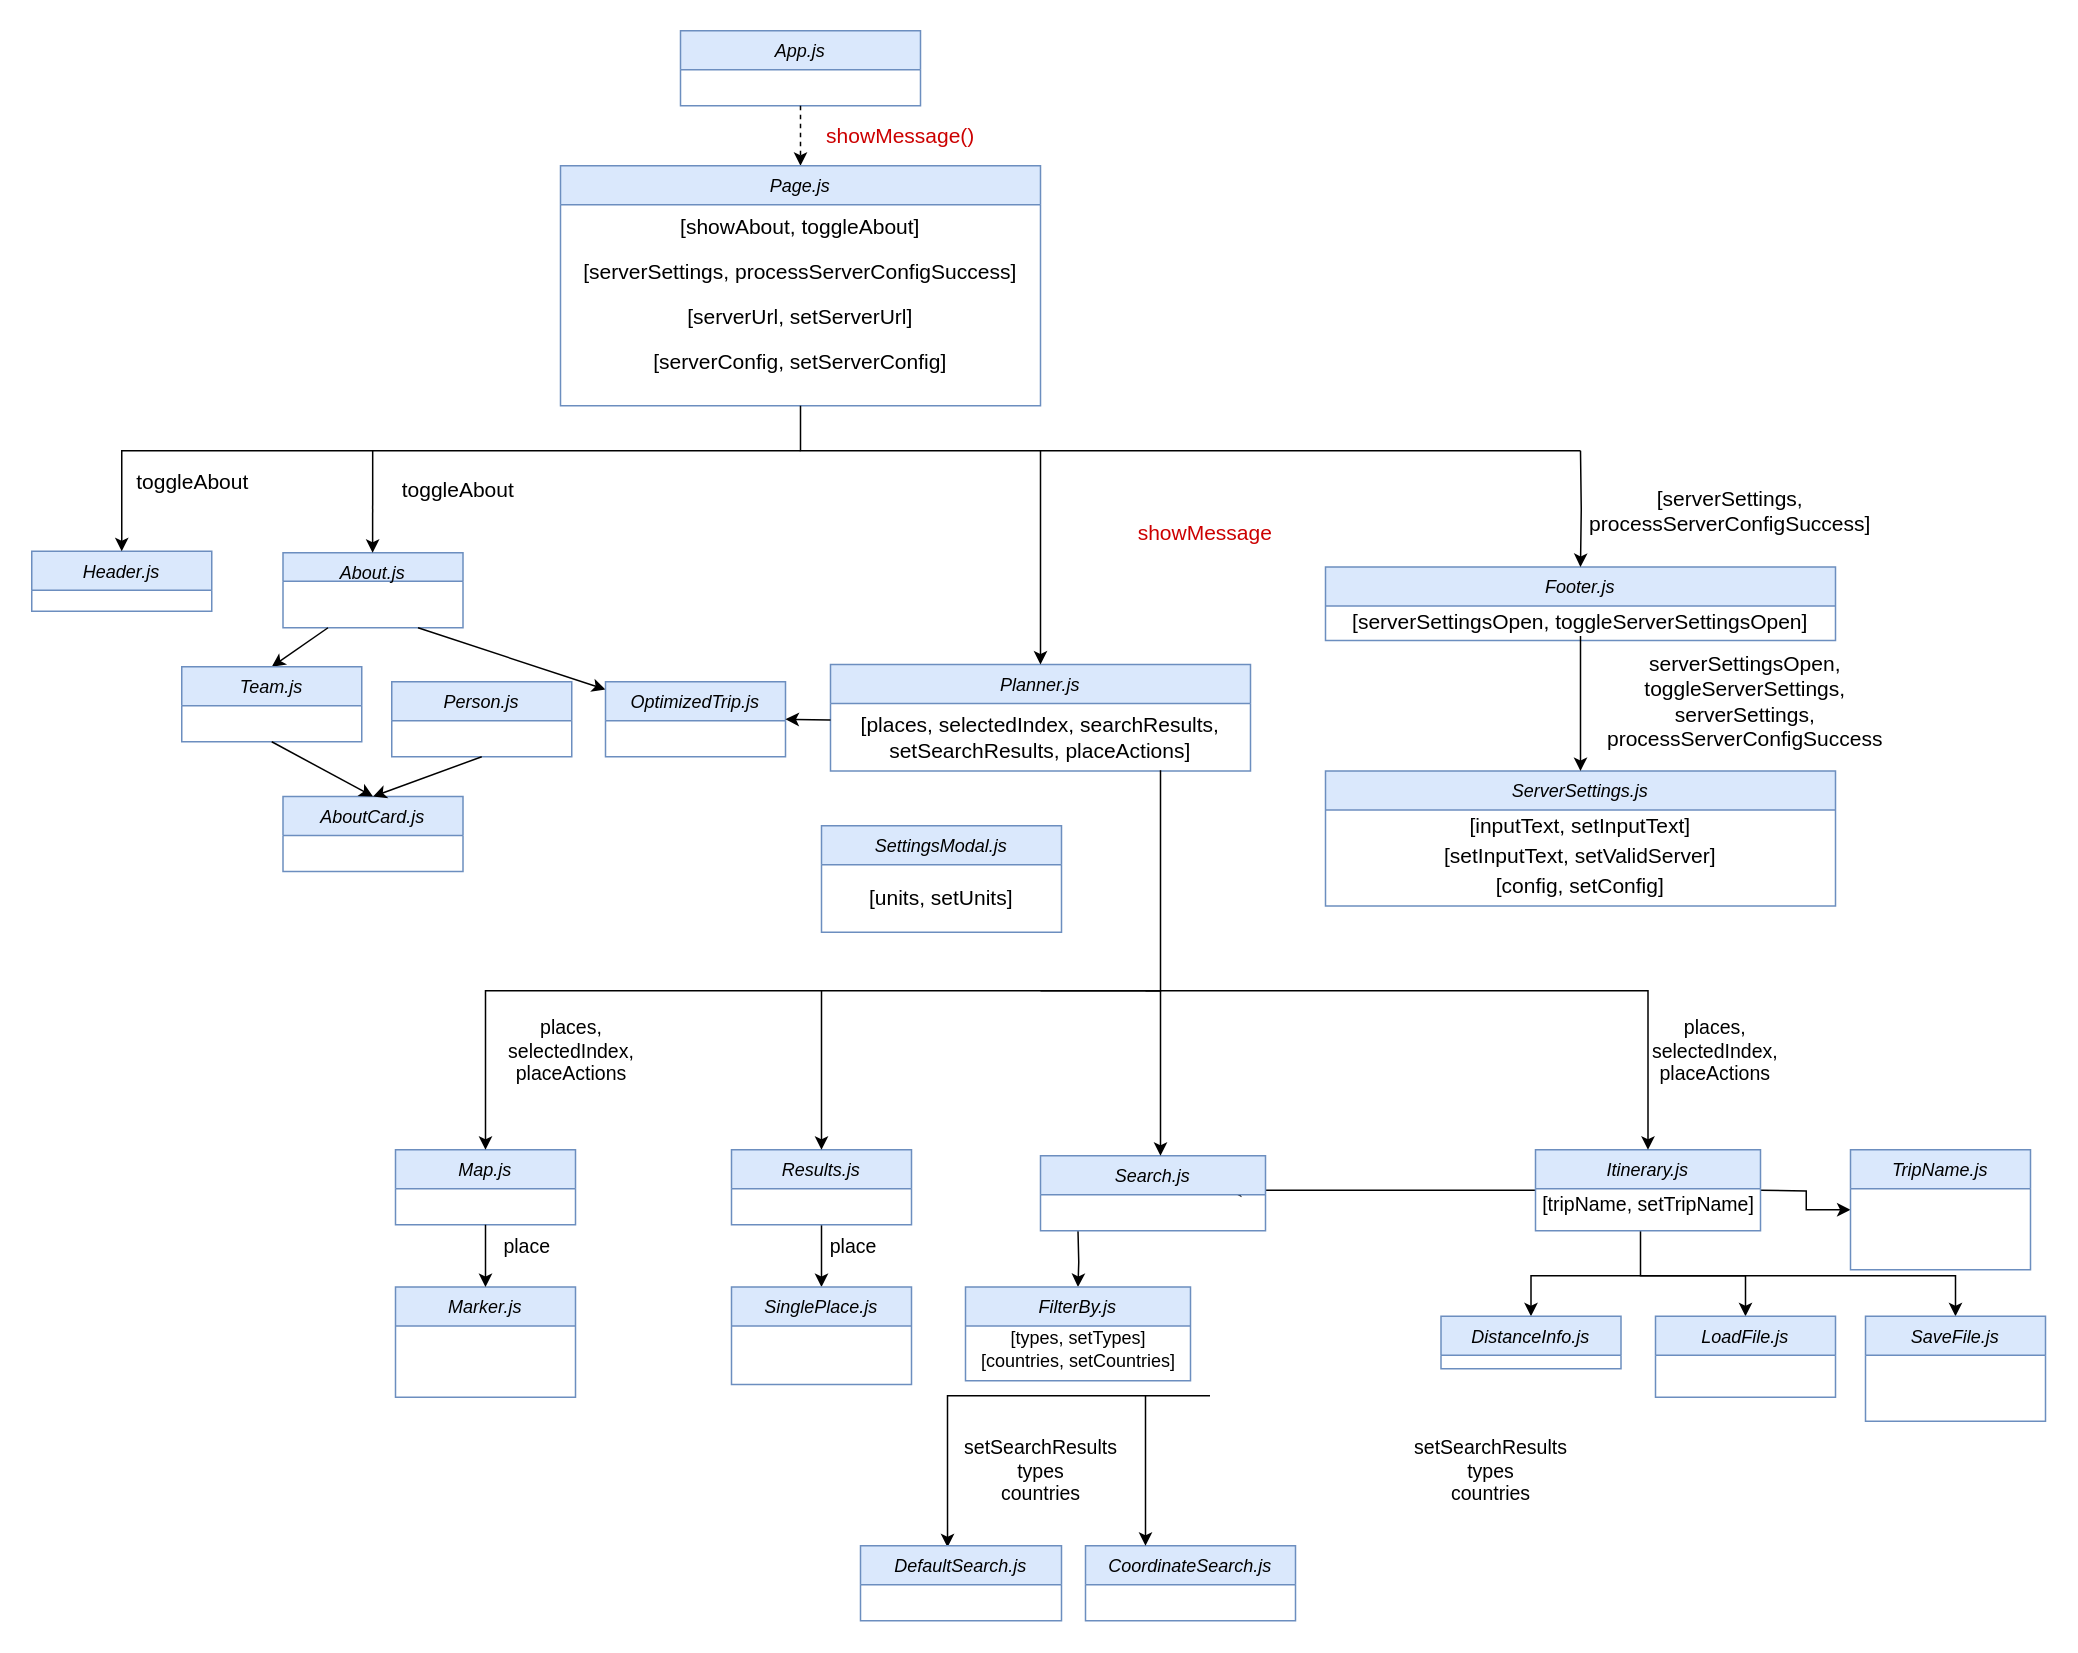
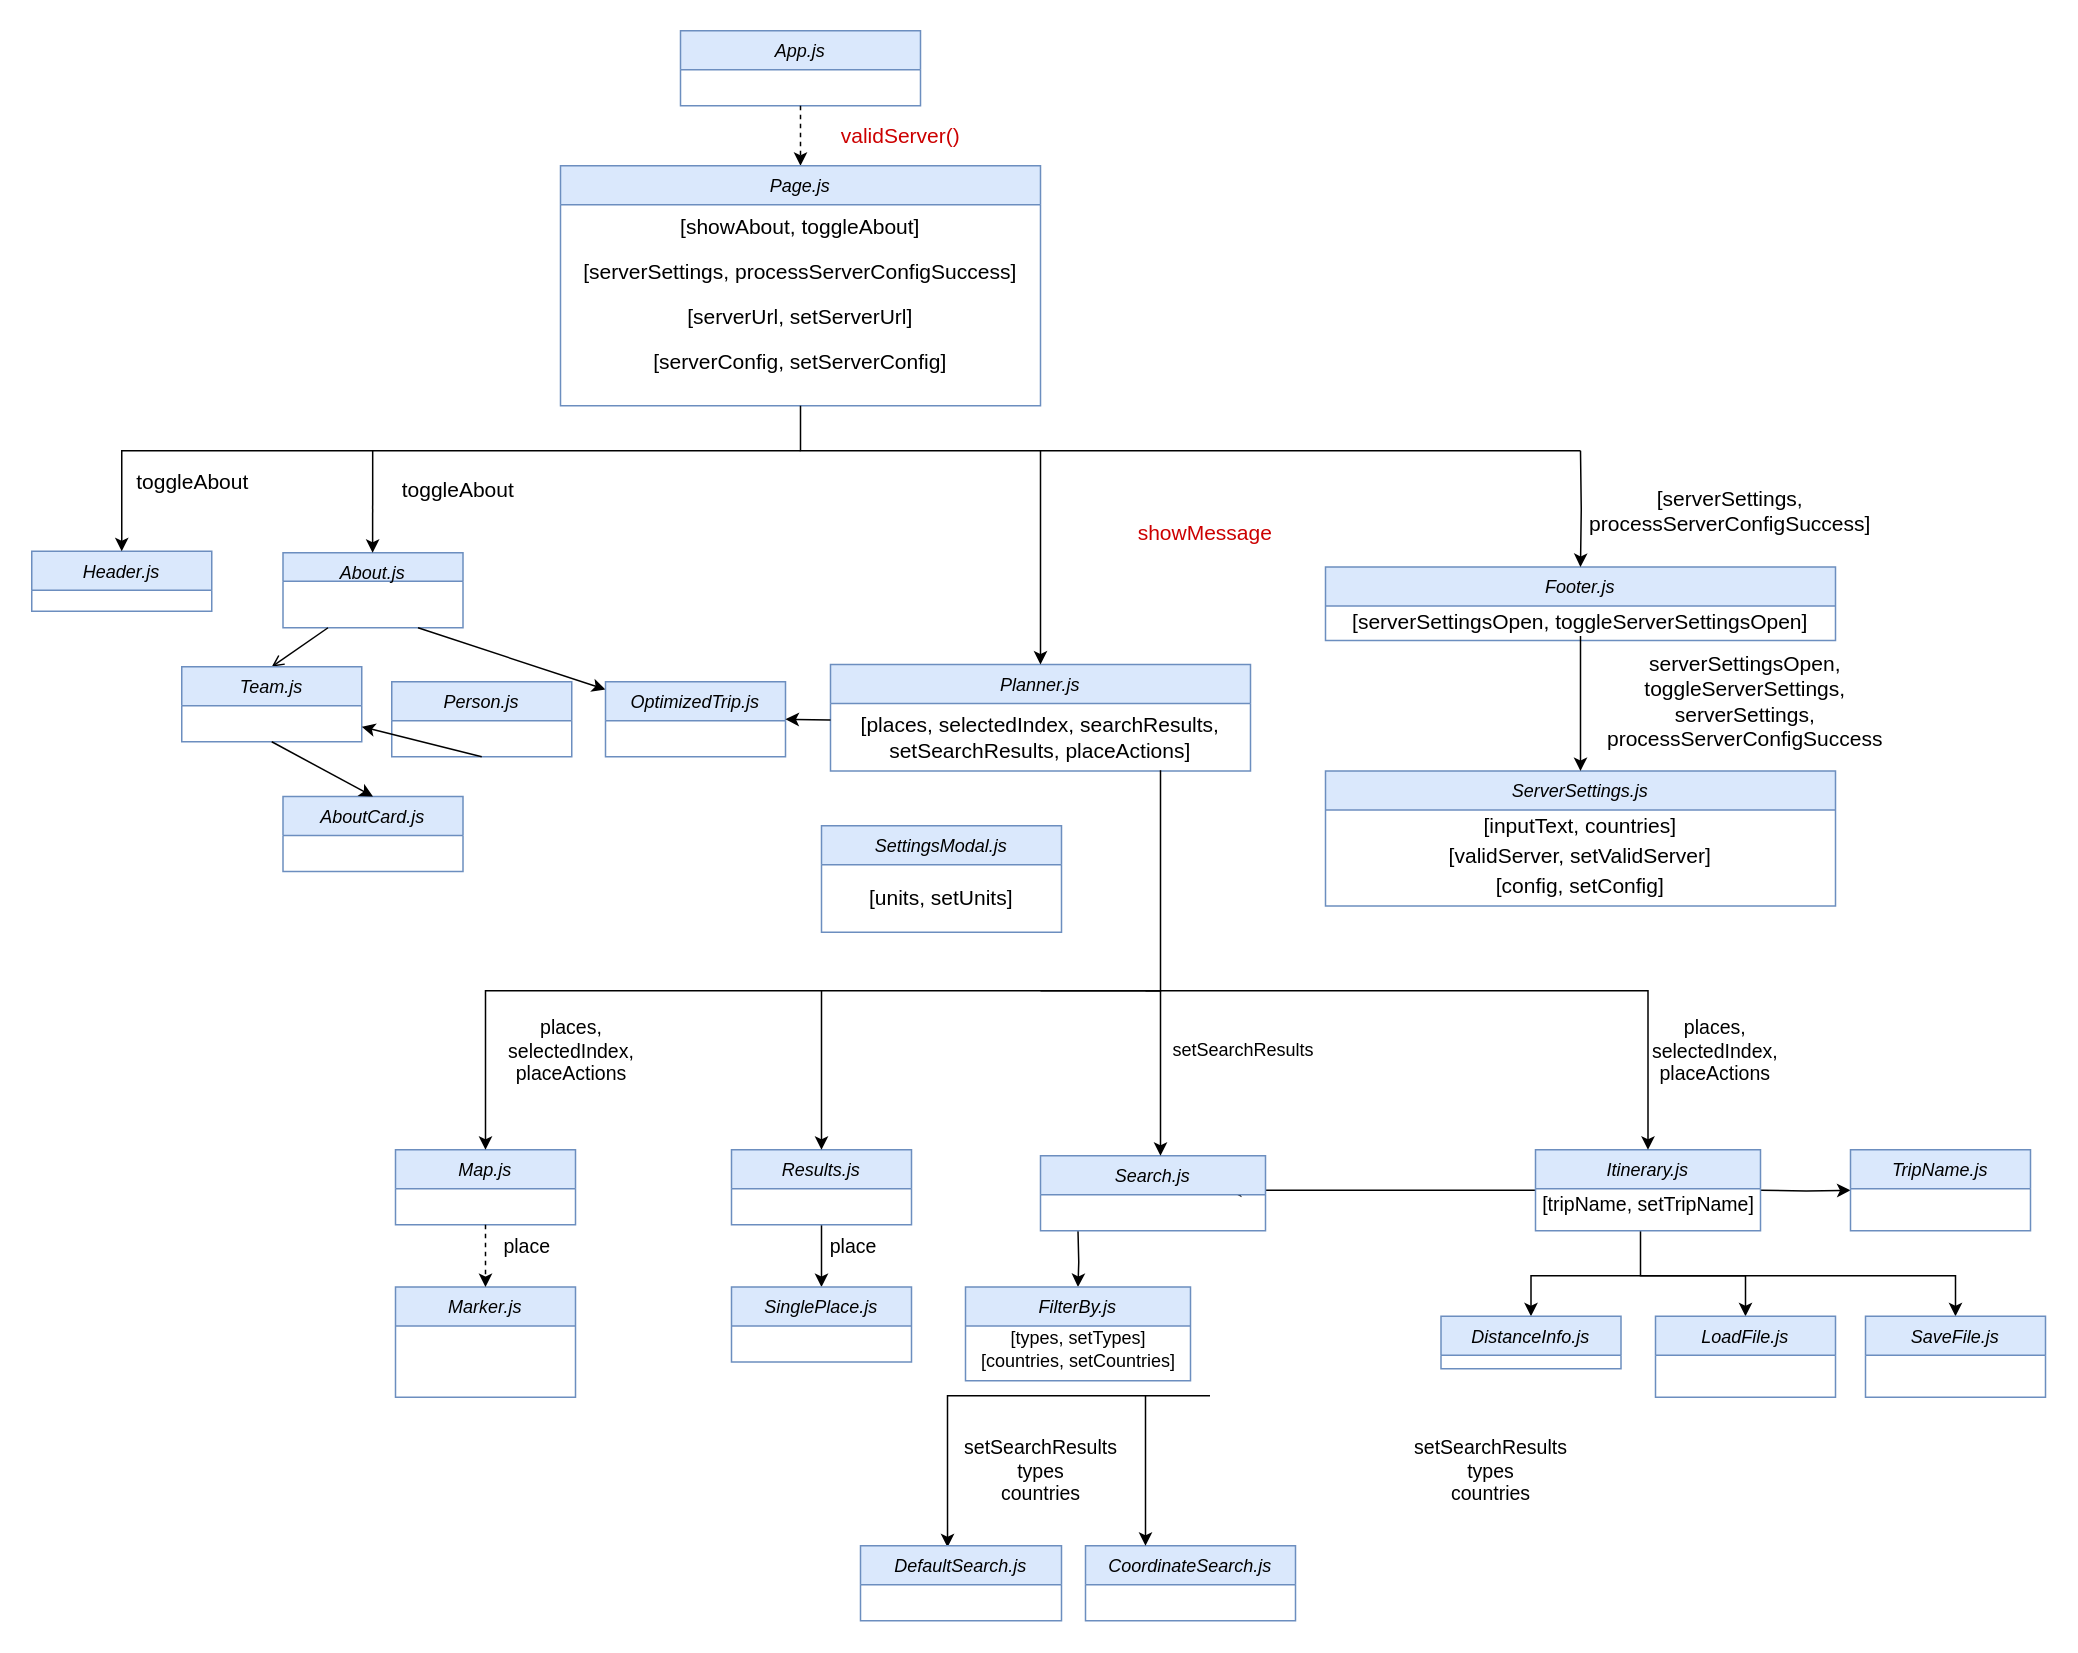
- <mxCell id="9" value="showMessage()" style="text;html=1;strokeColor=none;fillColor=none;align=center;verticalAlign=middle;whiteSpace=wrap;rounded=0;fontSize=14;fontColor=#CC0000;" parent="1" vertex="1"><mxGeometry x="547" y="80" width="106" height="20" as="geometry" /></mxCell>
+ <mxCell id="9" value="validServer()" style="text;html=1;strokeColor=none;fillColor=none;align=center;verticalAlign=middle;whiteSpace=wrap;rounded=0;fontSize=14;fontColor=#CC0000;" parent="1" vertex="1"><mxGeometry x="547" y="80" width="106" height="20" as="geometry" /></mxCell>
- <mxCell id="36" value="" style="endArrow=classic;html=1;exitX=0.25;exitY=1;exitDx=0;exitDy=0;entryX=0.5;entryY=0;entryDx=0;entryDy=0;" parent="1" source="12" target="38" edge="1"><mxGeometry width="50" height="50" relative="1" as="geometry"><mxPoint x="270.5" y="489.5" as="sourcePoint" /><mxPoint x="-99.5" y="489.5" as="targetPoint" /></mxGeometry></mxCell>
+ <mxCell id="36" value="" style="endArrow=open;html=1;exitX=0.25;exitY=1;exitDx=0;exitDy=0;entryX=0.5;entryY=0;entryDx=0;entryDy=0;" parent="1" source="12" target="38" edge="1"><mxGeometry width="50" height="50" relative="1" as="geometry"><mxPoint x="270.5" y="489.5" as="sourcePoint" /><mxPoint x="-99.5" y="489.5" as="targetPoint" /></mxGeometry></mxCell>
- <mxCell id="41" value="" style="endArrow=classic;html=1;exitX=0.5;exitY=1;exitDx=0;exitDy=0;entryX=0.5;entryY=0;entryDx=0;entryDy=0;" parent="1" source="39" target="40" edge="1"><mxGeometry width="50" height="50" relative="1" as="geometry"><mxPoint x="270.5" y="489.5" as="sourcePoint" /><mxPoint x="100.5" y="619.5" as="targetPoint" /></mxGeometry></mxCell>
+ <mxCell id="41" value="" style="endArrow=classic;html=1;exitX=0.5;exitY=1;exitDx=0;exitDy=0;" parent="1" source="39" target="38" edge="1"><mxGeometry width="50" height="50" relative="1" as="geometry"><mxPoint x="270.5" y="489.5" as="sourcePoint" /><mxPoint x="100.5" y="619.5" as="targetPoint" /></mxGeometry></mxCell>
- <mxCell id="29" value="[inputText, setInputText]" style="text;html=1;strokeColor=none;fillColor=none;align=center;verticalAlign=middle;whiteSpace=wrap;rounded=0;fontColor=#000000;fontSize=14;" parent="28" vertex="1"><mxGeometry y="26" width="340" height="20" as="geometry" /></mxCell>
+ <mxCell id="29" value="[inputText, countries]" style="text;html=1;strokeColor=none;fillColor=none;align=center;verticalAlign=middle;whiteSpace=wrap;rounded=0;fontColor=#000000;fontSize=14;" parent="28" vertex="1"><mxGeometry y="26" width="340" height="20" as="geometry" /></mxCell>
- <mxCell id="30" value="[setInputText, setValidServer]" style="text;html=1;strokeColor=none;fillColor=none;align=center;verticalAlign=middle;whiteSpace=wrap;rounded=0;fontColor=#000000;fontSize=14;" parent="28" vertex="1"><mxGeometry y="46" width="340" height="20" as="geometry" /></mxCell>
+ <mxCell id="30" value="[validServer, setValidServer]" style="text;html=1;strokeColor=none;fillColor=none;align=center;verticalAlign=middle;whiteSpace=wrap;rounded=0;fontColor=#000000;fontSize=14;" parent="28" vertex="1"><mxGeometry y="46" width="340" height="20" as="geometry" /></mxCell>
+ <mxCell id="49" value="setSearchResults" style="text;html=1;align=center;verticalAlign=middle;resizable=0;points=[];autosize=1;strokeColor=none;fillColor=none;" parent="1" vertex="1"><mxGeometry x="773" y="690" width="110" height="20" as="geometry" /></mxCell>
- <mxCell id="68" value="TripName.js" style="swimlane;fontStyle=2;align=center;verticalAlign=top;childLayout=stackLayout;horizontal=1;startSize=26;horizontalStack=0;resizeParent=1;resizeLast=0;collapsible=1;marginBottom=0;rounded=0;shadow=0;strokeWidth=1;fillColor=#dae8fc;strokeColor=#6c8ebf;" parent="1" vertex="1"><mxGeometry x="1233" y="766" width="120" height="80" as="geometry"><mxRectangle x="230" y="140" width="160" height="26" as="alternateBounds" /></mxGeometry></mxCell>
+ <mxCell id="68" value="TripName.js" style="swimlane;fontStyle=2;align=center;verticalAlign=top;childLayout=stackLayout;horizontal=1;startSize=26;horizontalStack=0;resizeParent=1;resizeLast=0;collapsible=1;marginBottom=0;rounded=0;shadow=0;strokeWidth=1;fillColor=#dae8fc;strokeColor=#6c8ebf;" parent="1" vertex="1"><mxGeometry x="1233" y="766" width="120" height="54" as="geometry"><mxRectangle x="230" y="140" width="160" height="26" as="alternateBounds" /></mxGeometry></mxCell>
- <mxCell id="59" value="" style="endArrow=classic;html=1;rounded=0;fontSize=13;edgeStyle=orthogonalEdgeStyle;entryX=0.5;entryY=0;entryDx=0;entryDy=0;exitX=0.5;exitY=1;exitDx=0;exitDy=0;" parent="1" source="20" target="21" edge="1"><mxGeometry width="50" height="50" relative="1" as="geometry"><mxPoint x="323" y="830" as="sourcePoint" /><mxPoint x="203" y="840" as="targetPoint" /></mxGeometry></mxCell>
+ <mxCell id="59" value="" style="endArrow=classic;html=1;rounded=0;fontSize=13;edgeStyle=orthogonalEdgeStyle;entryX=0.5;entryY=0;entryDx=0;entryDy=0;exitX=0.5;exitY=1;exitDx=0;exitDy=0;dashed=1;" parent="1" source="20" target="21" edge="1"><mxGeometry width="50" height="50" relative="1" as="geometry"><mxPoint x="323" y="830" as="sourcePoint" /><mxPoint x="203" y="840" as="targetPoint" /></mxGeometry></mxCell>
- <mxCell id="60" value="SinglePlace.js" style="swimlane;fontStyle=2;align=center;verticalAlign=top;childLayout=stackLayout;horizontal=1;startSize=26;horizontalStack=0;resizeParent=1;resizeLast=0;collapsible=1;marginBottom=0;rounded=0;shadow=0;strokeWidth=1;fillColor=#dae8fc;strokeColor=#6c8ebf;" parent="1" vertex="1"><mxGeometry x="487" y="857.5" width="120" height="65" as="geometry"><mxRectangle x="230" y="140" width="160" height="26" as="alternateBounds" /></mxGeometry></mxCell>
+ <mxCell id="60" value="SinglePlace.js" style="swimlane;fontStyle=2;align=center;verticalAlign=top;childLayout=stackLayout;horizontal=1;startSize=26;horizontalStack=0;resizeParent=1;resizeLast=0;collapsible=1;marginBottom=0;rounded=0;shadow=0;strokeWidth=1;fillColor=#dae8fc;strokeColor=#6c8ebf;" parent="1" vertex="1"><mxGeometry x="487" y="857.5" width="120" height="50" as="geometry"><mxRectangle x="230" y="140" width="160" height="26" as="alternateBounds" /></mxGeometry></mxCell>
- <mxCell id="67" value="SaveFile.js" style="swimlane;fontStyle=2;align=center;verticalAlign=top;childLayout=stackLayout;horizontal=1;startSize=26;horizontalStack=0;resizeParent=1;resizeLast=0;collapsible=1;marginBottom=0;rounded=0;shadow=0;strokeWidth=1;fillColor=#dae8fc;strokeColor=#6c8ebf;" parent="1" vertex="1"><mxGeometry x="1243" y="877" width="120" height="70" as="geometry"><mxRectangle x="230" y="140" width="160" height="26" as="alternateBounds" /></mxGeometry></mxCell>
+ <mxCell id="67" value="SaveFile.js" style="swimlane;fontStyle=2;align=center;verticalAlign=top;childLayout=stackLayout;horizontal=1;startSize=26;horizontalStack=0;resizeParent=1;resizeLast=0;collapsible=1;marginBottom=0;rounded=0;shadow=0;strokeWidth=1;fillColor=#dae8fc;strokeColor=#6c8ebf;" parent="1" vertex="1"><mxGeometry x="1243" y="877" width="120" height="54" as="geometry"><mxRectangle x="230" y="140" width="160" height="26" as="alternateBounds" /></mxGeometry></mxCell>
